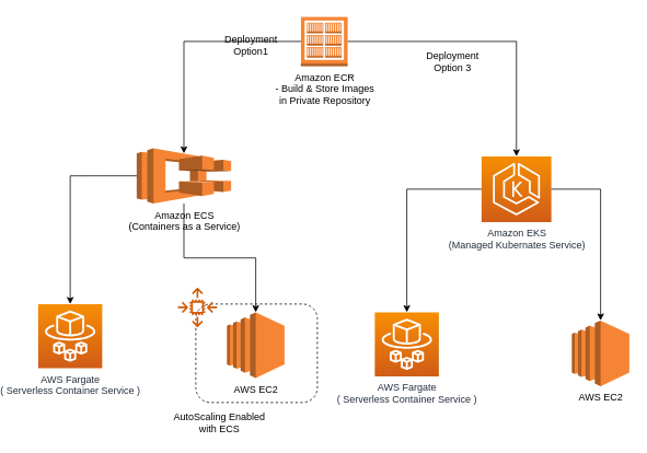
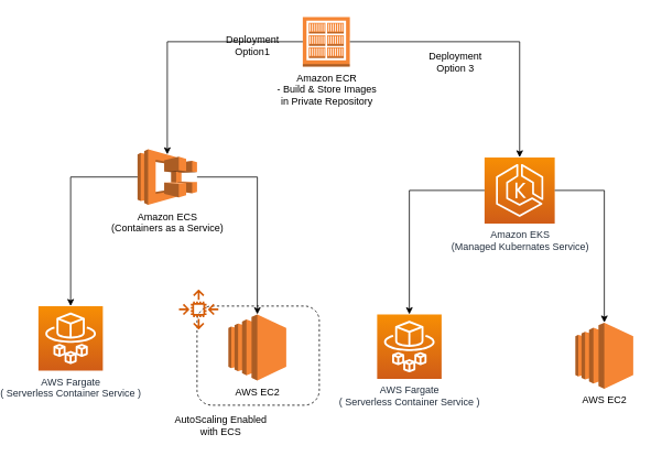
- <mxCell id="4" value="&lt;div&gt;Amazon ECS&lt;/div&gt;&lt;div&gt;(Containers as a Service)&lt;br&gt;&lt;/div&gt;" style="outlineConnect=0;dashed=0;verticalLabelPosition=bottom;verticalAlign=top;align=center;html=1;shape=mxgraph.aws3.ecs;fillColor=#F58534;gradientColor=none;" parent="1" vertex="1"><mxGeometry x="140" y="180" width="115" height="67.5" as="geometry" /></mxCell>
+ <mxCell id="4" value="&lt;div&gt;Amazon ECS&lt;/div&gt;&lt;div&gt;(Containers as a Service)&lt;br&gt;&lt;/div&gt;" style="outlineConnect=0;dashed=0;verticalLabelPosition=bottom;verticalAlign=top;align=center;html=1;shape=mxgraph.aws3.ecs;fillColor=#F58534;gradientColor=none;" parent="1" vertex="1"><mxGeometry x="140" y="180" width="72" height="67.5" as="geometry" /></mxCell>
